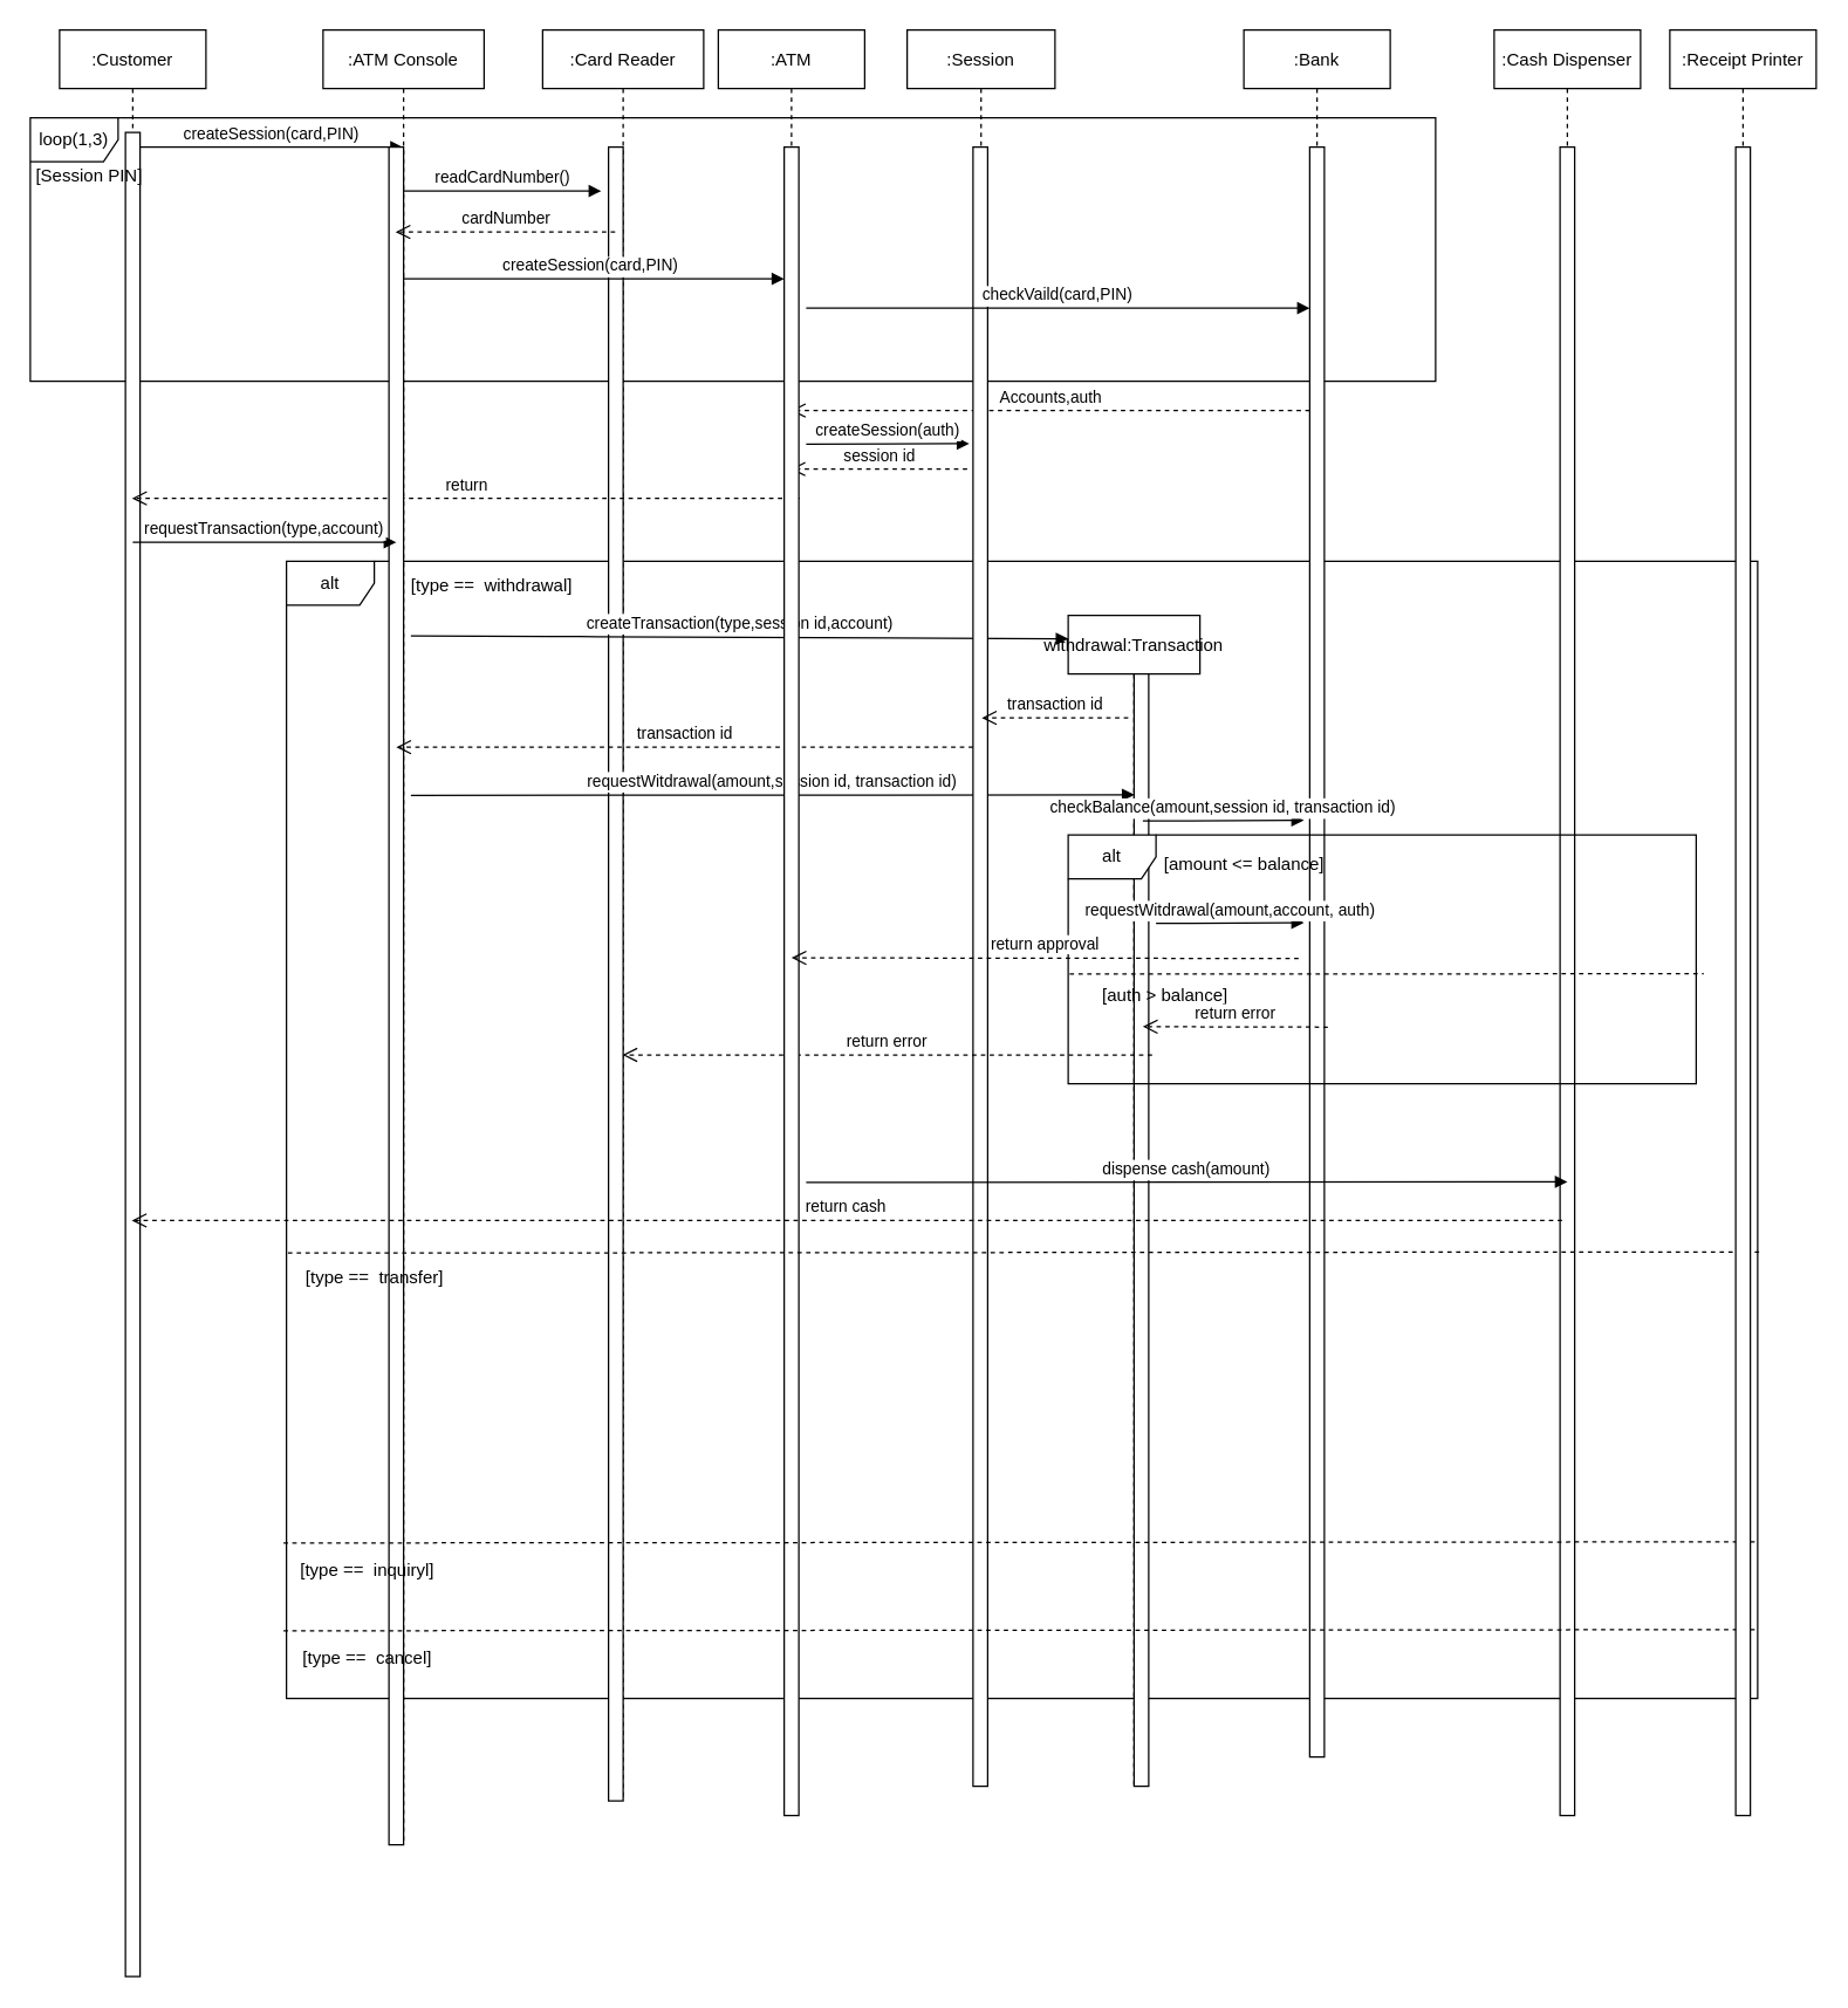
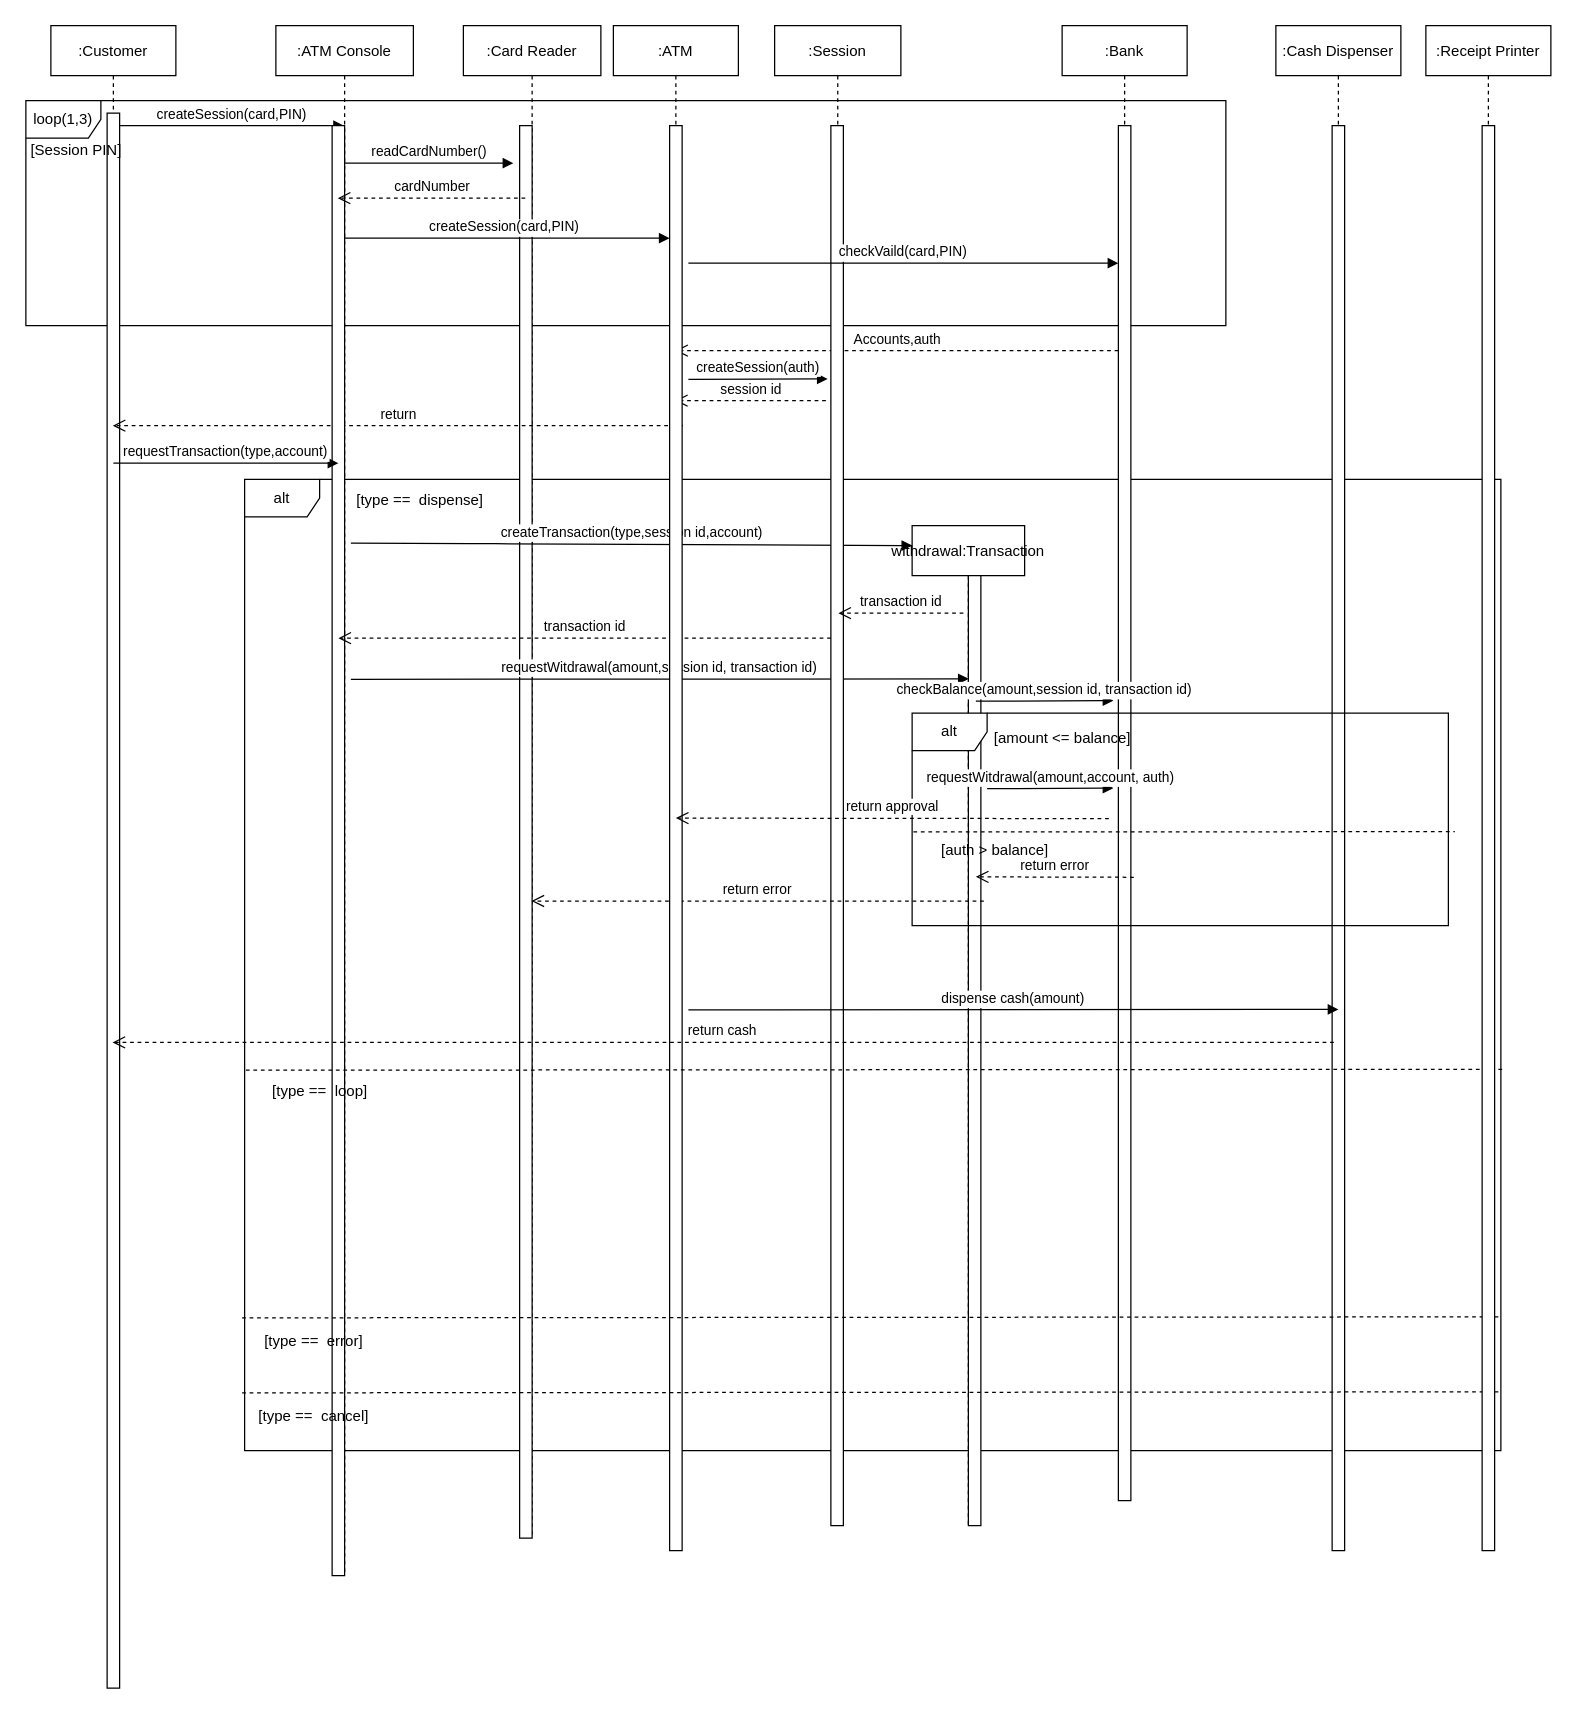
- <mxCell id="11" value="[type ==&amp;nbsp; withdrawal]" style="text;html=1;align=center;verticalAlign=middle;resizable=0;points=[];autosize=1;strokeColor=none;fillColor=none;" vertex="1" parent="6"><mxGeometry x="-100" y="370" width="130" height="20" as="geometry" /></mxCell>
+ <mxCell id="11" value="[type ==&amp;nbsp; dispense]" style="text;html=1;align=center;verticalAlign=middle;resizable=0;points=[];autosize=1;strokeColor=none;fillColor=none;" vertex="1" parent="6"><mxGeometry x="-100" y="370" width="130" height="20" as="geometry" /></mxCell>
- <mxCell id="22" value="[type ==&amp;nbsp; transfer]" style="text;html=1;align=center;verticalAlign=middle;resizable=0;points=[];autosize=1;strokeColor=none;fillColor=none;" vertex="1" parent="18"><mxGeometry x="-20" y="843" width="110" height="20" as="geometry" /></mxCell>
+ <mxCell id="22" value="[type ==&amp;nbsp; loop]" style="text;html=1;align=center;verticalAlign=middle;resizable=0;points=[];autosize=1;strokeColor=none;fillColor=none;" vertex="1" parent="18"><mxGeometry x="-20" y="843" width="110" height="20" as="geometry" /></mxCell>
- <mxCell id="52" value="[type ==&amp;nbsp; inquiryl]" style="text;html=1;align=center;verticalAlign=middle;resizable=0;points=[];autosize=1;strokeColor=none;fillColor=none;" vertex="1" parent="1"><mxGeometry x="195" y="1063" width="110" height="20" as="geometry" /></mxCell>
+ <mxCell id="52" value="[type ==&amp;nbsp; error]" style="text;html=1;align=center;verticalAlign=middle;resizable=0;points=[];autosize=1;strokeColor=none;fillColor=none;" vertex="1" parent="1"><mxGeometry x="195" y="1063" width="110" height="20" as="geometry" /></mxCell>
